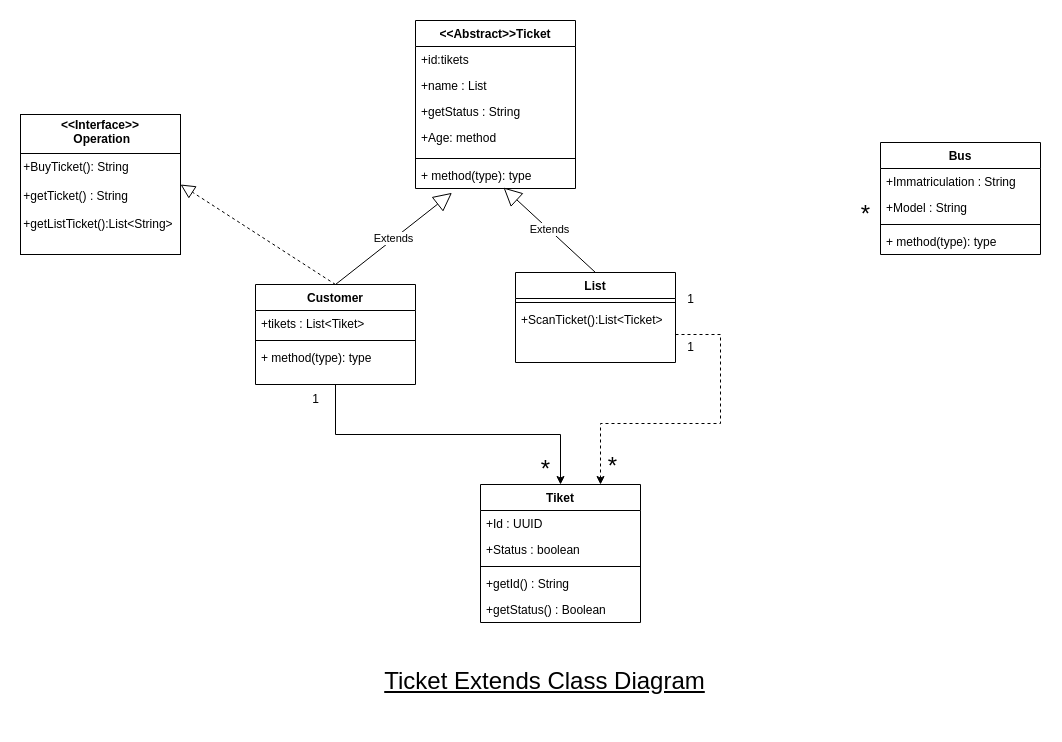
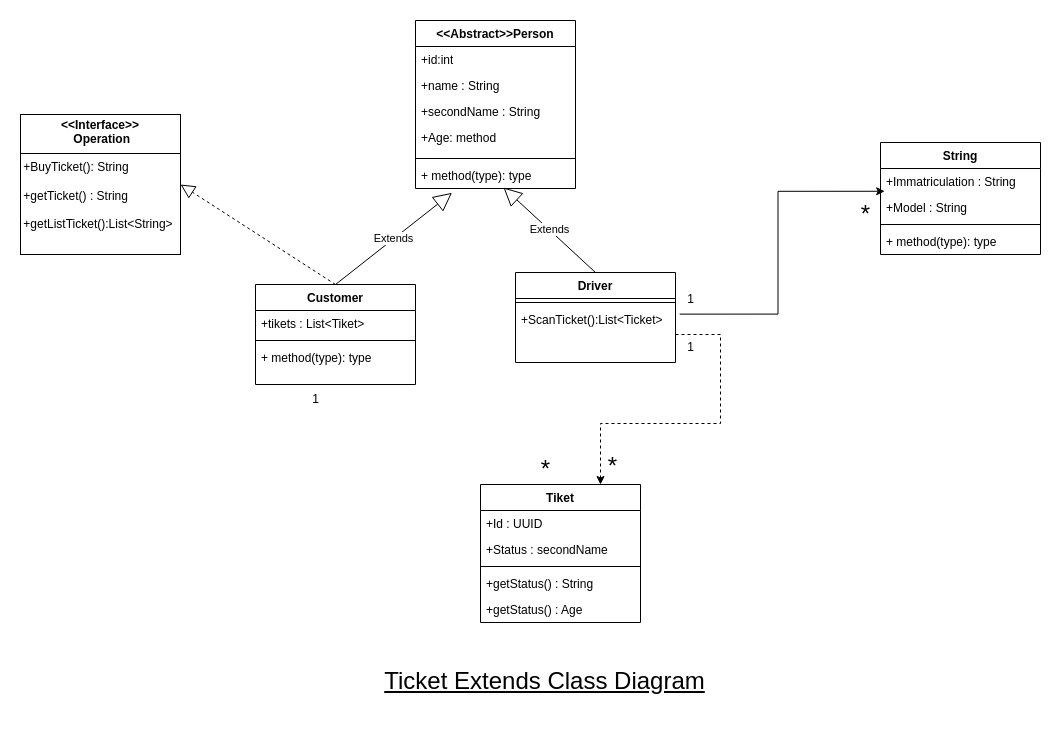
- <mxCell id="2" value="&amp;lt;&amp;lt;Abstract&amp;gt;&amp;gt;Ticket" style="swimlane;fontStyle=1;align=center;verticalAlign=top;childLayout=stackLayout;horizontal=1;startSize=26;horizontalStack=0;resizeParent=1;resizeParentMax=0;resizeLast=0;collapsible=1;marginBottom=0;whiteSpace=wrap;html=1;" parent="1" vertex="1"><mxGeometry x="415" y="20" width="160" height="168" as="geometry" /></mxCell>
+ <mxCell id="2" value="&amp;lt;&amp;lt;Abstract&amp;gt;&amp;gt;Person" style="swimlane;fontStyle=1;align=center;verticalAlign=top;childLayout=stackLayout;horizontal=1;startSize=26;horizontalStack=0;resizeParent=1;resizeParentMax=0;resizeLast=0;collapsible=1;marginBottom=0;whiteSpace=wrap;html=1;" parent="1" vertex="1"><mxGeometry x="415" y="20" width="160" height="168" as="geometry" /></mxCell>
- <mxCell id="3" value="+id:tikets" style="text;strokeColor=none;fillColor=none;align=left;verticalAlign=top;spacingLeft=4;spacingRight=4;overflow=hidden;rotatable=0;points=[[0,0.5],[1,0.5]];portConstraint=eastwest;whiteSpace=wrap;html=1;" parent="2" vertex="1"><mxGeometry y="26" width="160" height="26" as="geometry" /></mxCell>
+ <mxCell id="3" value="+id:int" style="text;strokeColor=none;fillColor=none;align=left;verticalAlign=top;spacingLeft=4;spacingRight=4;overflow=hidden;rotatable=0;points=[[0,0.5],[1,0.5]];portConstraint=eastwest;whiteSpace=wrap;html=1;" parent="2" vertex="1"><mxGeometry y="26" width="160" height="26" as="geometry" /></mxCell>
- <mxCell id="4" value="+name : List" style="text;strokeColor=none;fillColor=none;align=left;verticalAlign=top;spacingLeft=4;spacingRight=4;overflow=hidden;rotatable=0;points=[[0,0.5],[1,0.5]];portConstraint=eastwest;whiteSpace=wrap;html=1;" parent="2" vertex="1"><mxGeometry y="52" width="160" height="26" as="geometry" /></mxCell>
+ <mxCell id="4" value="+name : String" style="text;strokeColor=none;fillColor=none;align=left;verticalAlign=top;spacingLeft=4;spacingRight=4;overflow=hidden;rotatable=0;points=[[0,0.5],[1,0.5]];portConstraint=eastwest;whiteSpace=wrap;html=1;" parent="2" vertex="1"><mxGeometry y="52" width="160" height="26" as="geometry" /></mxCell>
- <mxCell id="5" value="+getStatus : String" style="text;strokeColor=none;fillColor=none;align=left;verticalAlign=top;spacingLeft=4;spacingRight=4;overflow=hidden;rotatable=0;points=[[0,0.5],[1,0.5]];portConstraint=eastwest;whiteSpace=wrap;html=1;" parent="2" vertex="1"><mxGeometry y="78" width="160" height="26" as="geometry" /></mxCell>
+ <mxCell id="5" value="+secondName : String" style="text;strokeColor=none;fillColor=none;align=left;verticalAlign=top;spacingLeft=4;spacingRight=4;overflow=hidden;rotatable=0;points=[[0,0.5],[1,0.5]];portConstraint=eastwest;whiteSpace=wrap;html=1;" parent="2" vertex="1"><mxGeometry y="78" width="160" height="26" as="geometry" /></mxCell>
- <mxCell id="9" value="Bus" style="swimlane;fontStyle=1;align=center;verticalAlign=top;childLayout=stackLayout;horizontal=1;startSize=26;horizontalStack=0;resizeParent=1;resizeParentMax=0;resizeLast=0;collapsible=1;marginBottom=0;whiteSpace=wrap;html=1;" parent="1" vertex="1"><mxGeometry x="880" y="142" width="160" height="112" as="geometry" /></mxCell>
+ <mxCell id="9" value="String" style="swimlane;fontStyle=1;align=center;verticalAlign=top;childLayout=stackLayout;horizontal=1;startSize=26;horizontalStack=0;resizeParent=1;resizeParentMax=0;resizeLast=0;collapsible=1;marginBottom=0;whiteSpace=wrap;html=1;" parent="1" vertex="1"><mxGeometry x="880" y="142" width="160" height="112" as="geometry" /></mxCell>
+ <mxCell id="33" style="edgeStyle=orthogonalEdgeStyle;rounded=0;orthogonalLoop=1;jettySize=auto;html=1;exitX=1.026;exitY=0.136;exitDx=0;exitDy=0;exitPerimeter=0;entryX=0.026;entryY=-0.124;entryDx=0;entryDy=0;entryPerimeter=0;" parent="1" source="28" target="11" edge="1"><mxGeometry relative="1" as="geometry"><mxPoint x="750" y="204" as="targetPoint" /></mxGeometry></mxCell>
- <mxCell id="26" value="List" style="swimlane;fontStyle=1;align=center;verticalAlign=top;childLayout=stackLayout;horizontal=1;startSize=26;horizontalStack=0;resizeParent=1;resizeParentMax=0;resizeLast=0;collapsible=1;marginBottom=0;whiteSpace=wrap;html=1;" parent="1" vertex="1"><mxGeometry x="515" y="272" width="160" height="90" as="geometry" /></mxCell>
+ <mxCell id="26" value="Driver" style="swimlane;fontStyle=1;align=center;verticalAlign=top;childLayout=stackLayout;horizontal=1;startSize=26;horizontalStack=0;resizeParent=1;resizeParentMax=0;resizeLast=0;collapsible=1;marginBottom=0;whiteSpace=wrap;html=1;" parent="1" vertex="1"><mxGeometry x="515" y="272" width="160" height="90" as="geometry" /></mxCell>
- <mxCell id="21" style="edgeStyle=orthogonalEdgeStyle;rounded=0;orthogonalLoop=1;jettySize=auto;html=1;entryX=0.5;entryY=0;entryDx=0;entryDy=0;" parent="1" source="22" target="14" edge="1"><mxGeometry relative="1" as="geometry"><Array as="points"><mxPoint x="335" y="434" /><mxPoint x="560" y="434" /></Array></mxGeometry></mxCell>
- <mxCell id="16" value="+Status : boolean&amp;nbsp;" style="text;strokeColor=none;fillColor=none;align=left;verticalAlign=top;spacingLeft=4;spacingRight=4;overflow=hidden;rotatable=0;points=[[0,0.5],[1,0.5]];portConstraint=eastwest;whiteSpace=wrap;html=1;" parent="14" vertex="1"><mxGeometry y="52" width="160" height="26" as="geometry" /></mxCell>
+ <mxCell id="16" value="+Status : secondName&amp;nbsp;" style="text;strokeColor=none;fillColor=none;align=left;verticalAlign=top;spacingLeft=4;spacingRight=4;overflow=hidden;rotatable=0;points=[[0,0.5],[1,0.5]];portConstraint=eastwest;whiteSpace=wrap;html=1;" parent="14" vertex="1"><mxGeometry y="52" width="160" height="26" as="geometry" /></mxCell>
- <mxCell id="18" value="+getId() : String&lt;div&gt;&lt;br/&gt;&lt;/div&gt;" style="text;strokeColor=none;fillColor=none;align=left;verticalAlign=top;spacingLeft=4;spacingRight=4;overflow=hidden;rotatable=0;points=[[0,0.5],[1,0.5]];portConstraint=eastwest;whiteSpace=wrap;html=1;" parent="14" vertex="1"><mxGeometry y="86" width="160" height="26" as="geometry" /></mxCell>
+ <mxCell id="18" value="+getStatus() : String&lt;div&gt;&lt;br/&gt;&lt;/div&gt;" style="text;strokeColor=none;fillColor=none;align=left;verticalAlign=top;spacingLeft=4;spacingRight=4;overflow=hidden;rotatable=0;points=[[0,0.5],[1,0.5]];portConstraint=eastwest;whiteSpace=wrap;html=1;" parent="14" vertex="1"><mxGeometry y="86" width="160" height="26" as="geometry" /></mxCell>
- <mxCell id="19" value="&lt;div&gt;+getStatus() : Boolean&amp;nbsp;&lt;/div&gt;" style="text;strokeColor=none;fillColor=none;align=left;verticalAlign=top;spacingLeft=4;spacingRight=4;overflow=hidden;rotatable=0;points=[[0,0.5],[1,0.5]];portConstraint=eastwest;whiteSpace=wrap;html=1;" parent="14" vertex="1"><mxGeometry y="112" width="160" height="26" as="geometry" /></mxCell>
+ <mxCell id="19" value="&lt;div&gt;+getStatus() : Age&amp;nbsp;&lt;/div&gt;" style="text;strokeColor=none;fillColor=none;align=left;verticalAlign=top;spacingLeft=4;spacingRight=4;overflow=hidden;rotatable=0;points=[[0,0.5],[1,0.5]];portConstraint=eastwest;whiteSpace=wrap;html=1;" parent="14" vertex="1"><mxGeometry y="112" width="160" height="26" as="geometry" /></mxCell>
